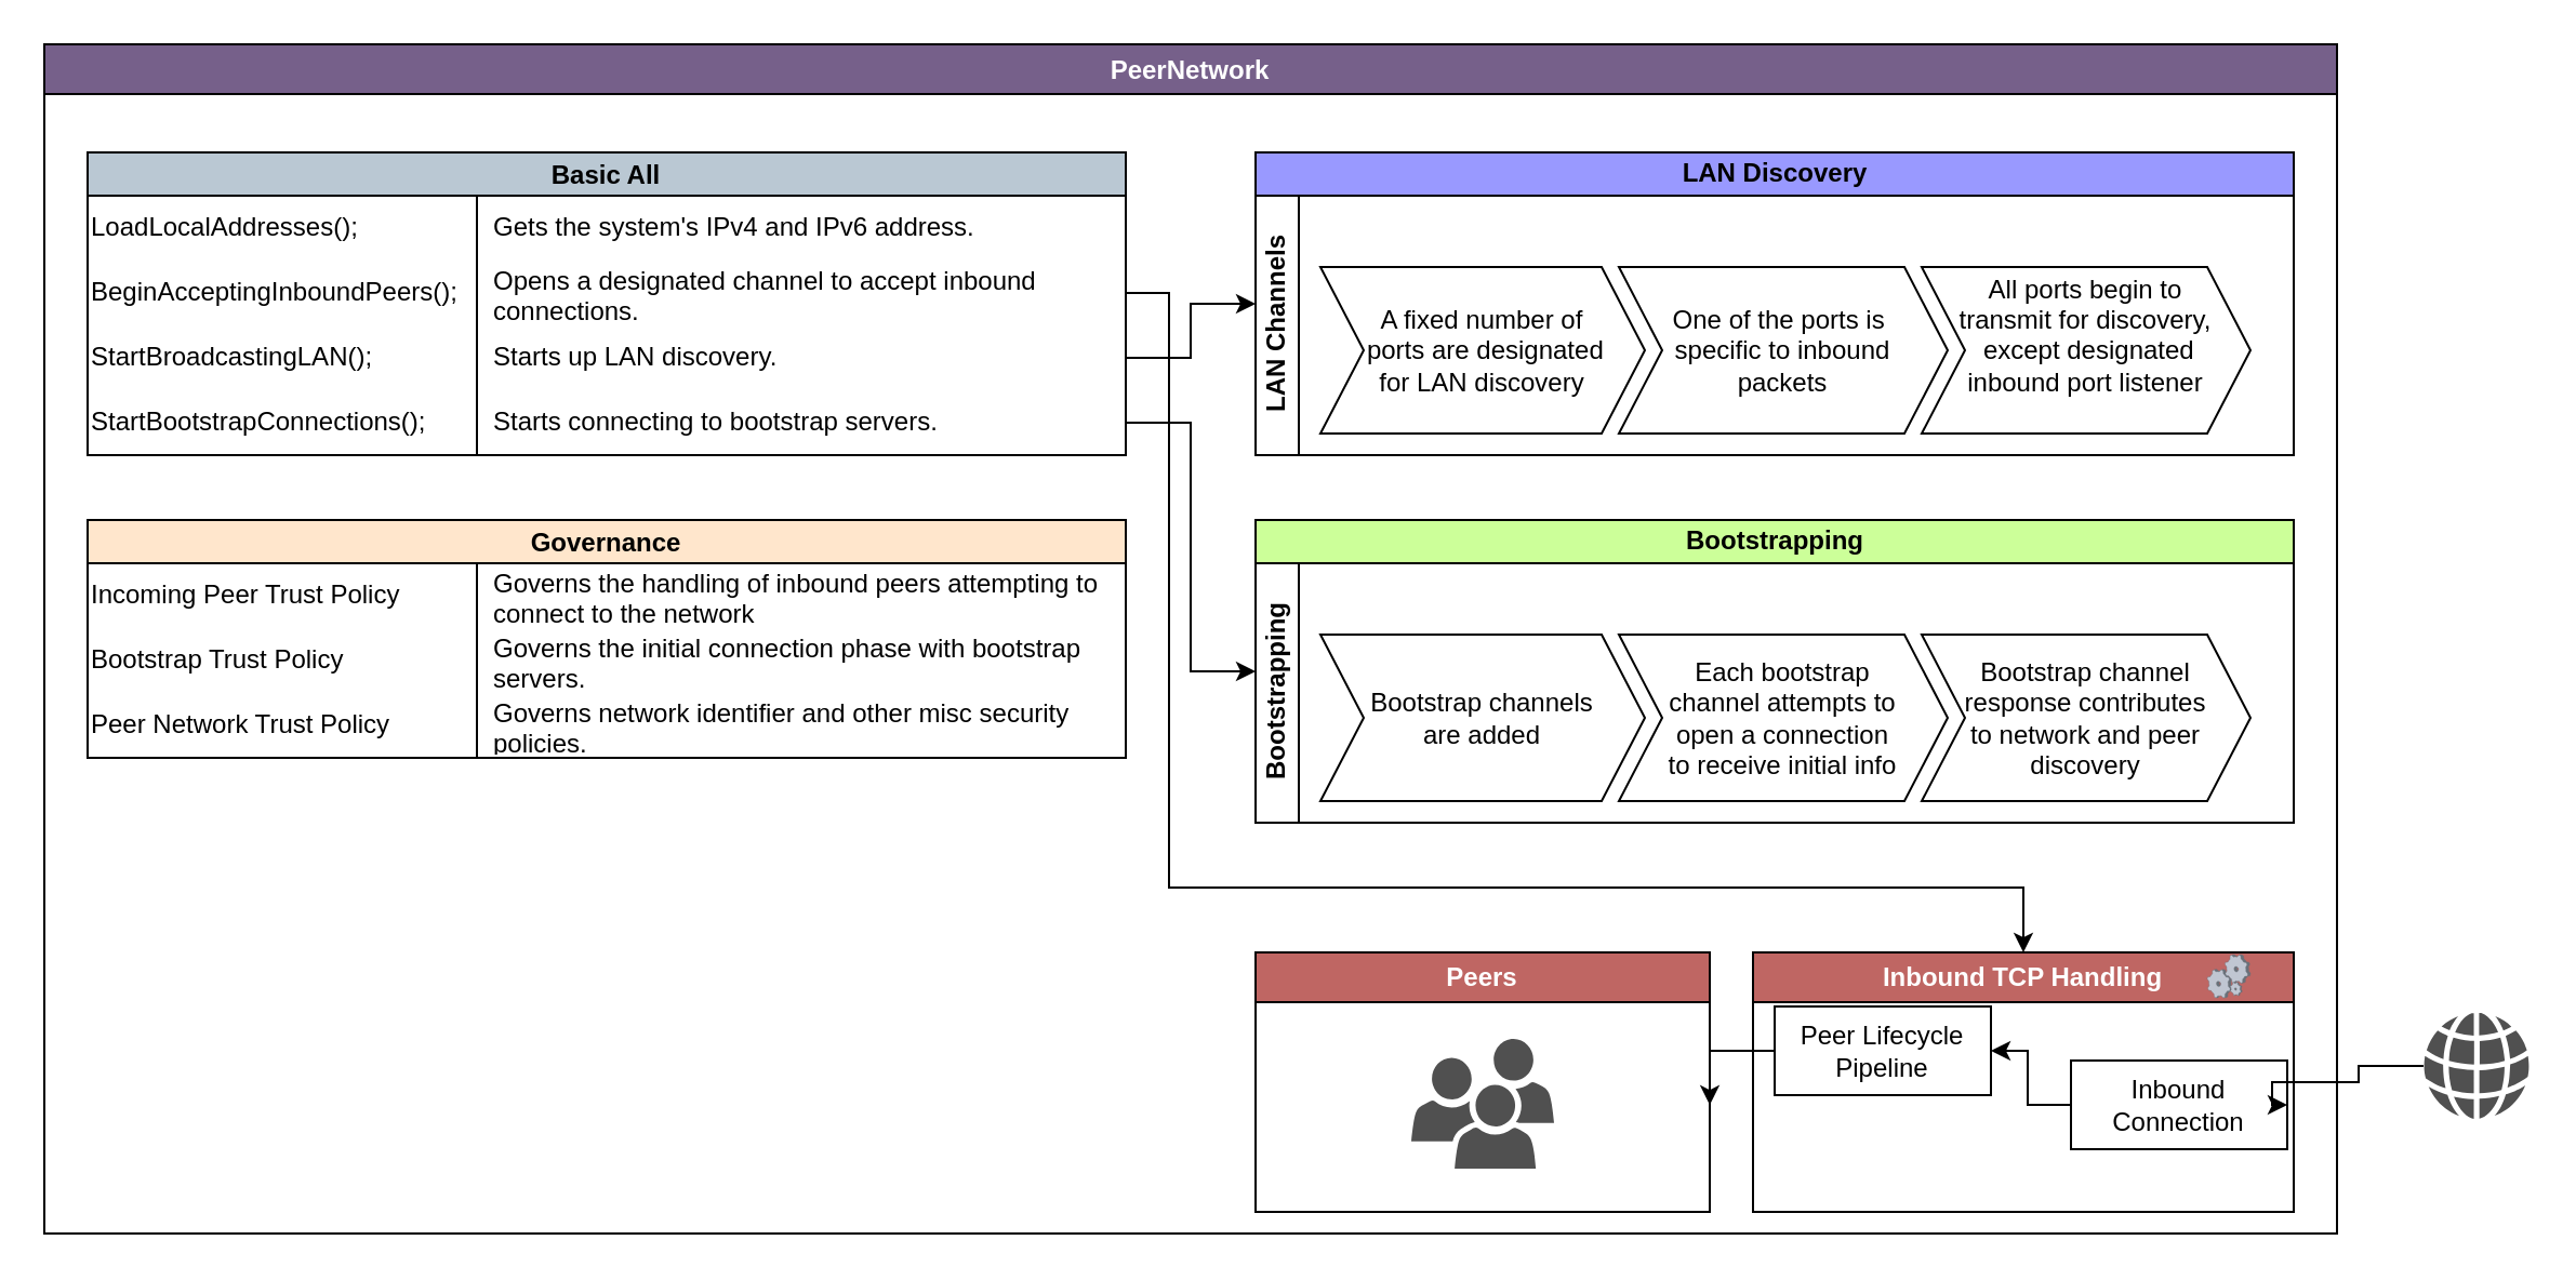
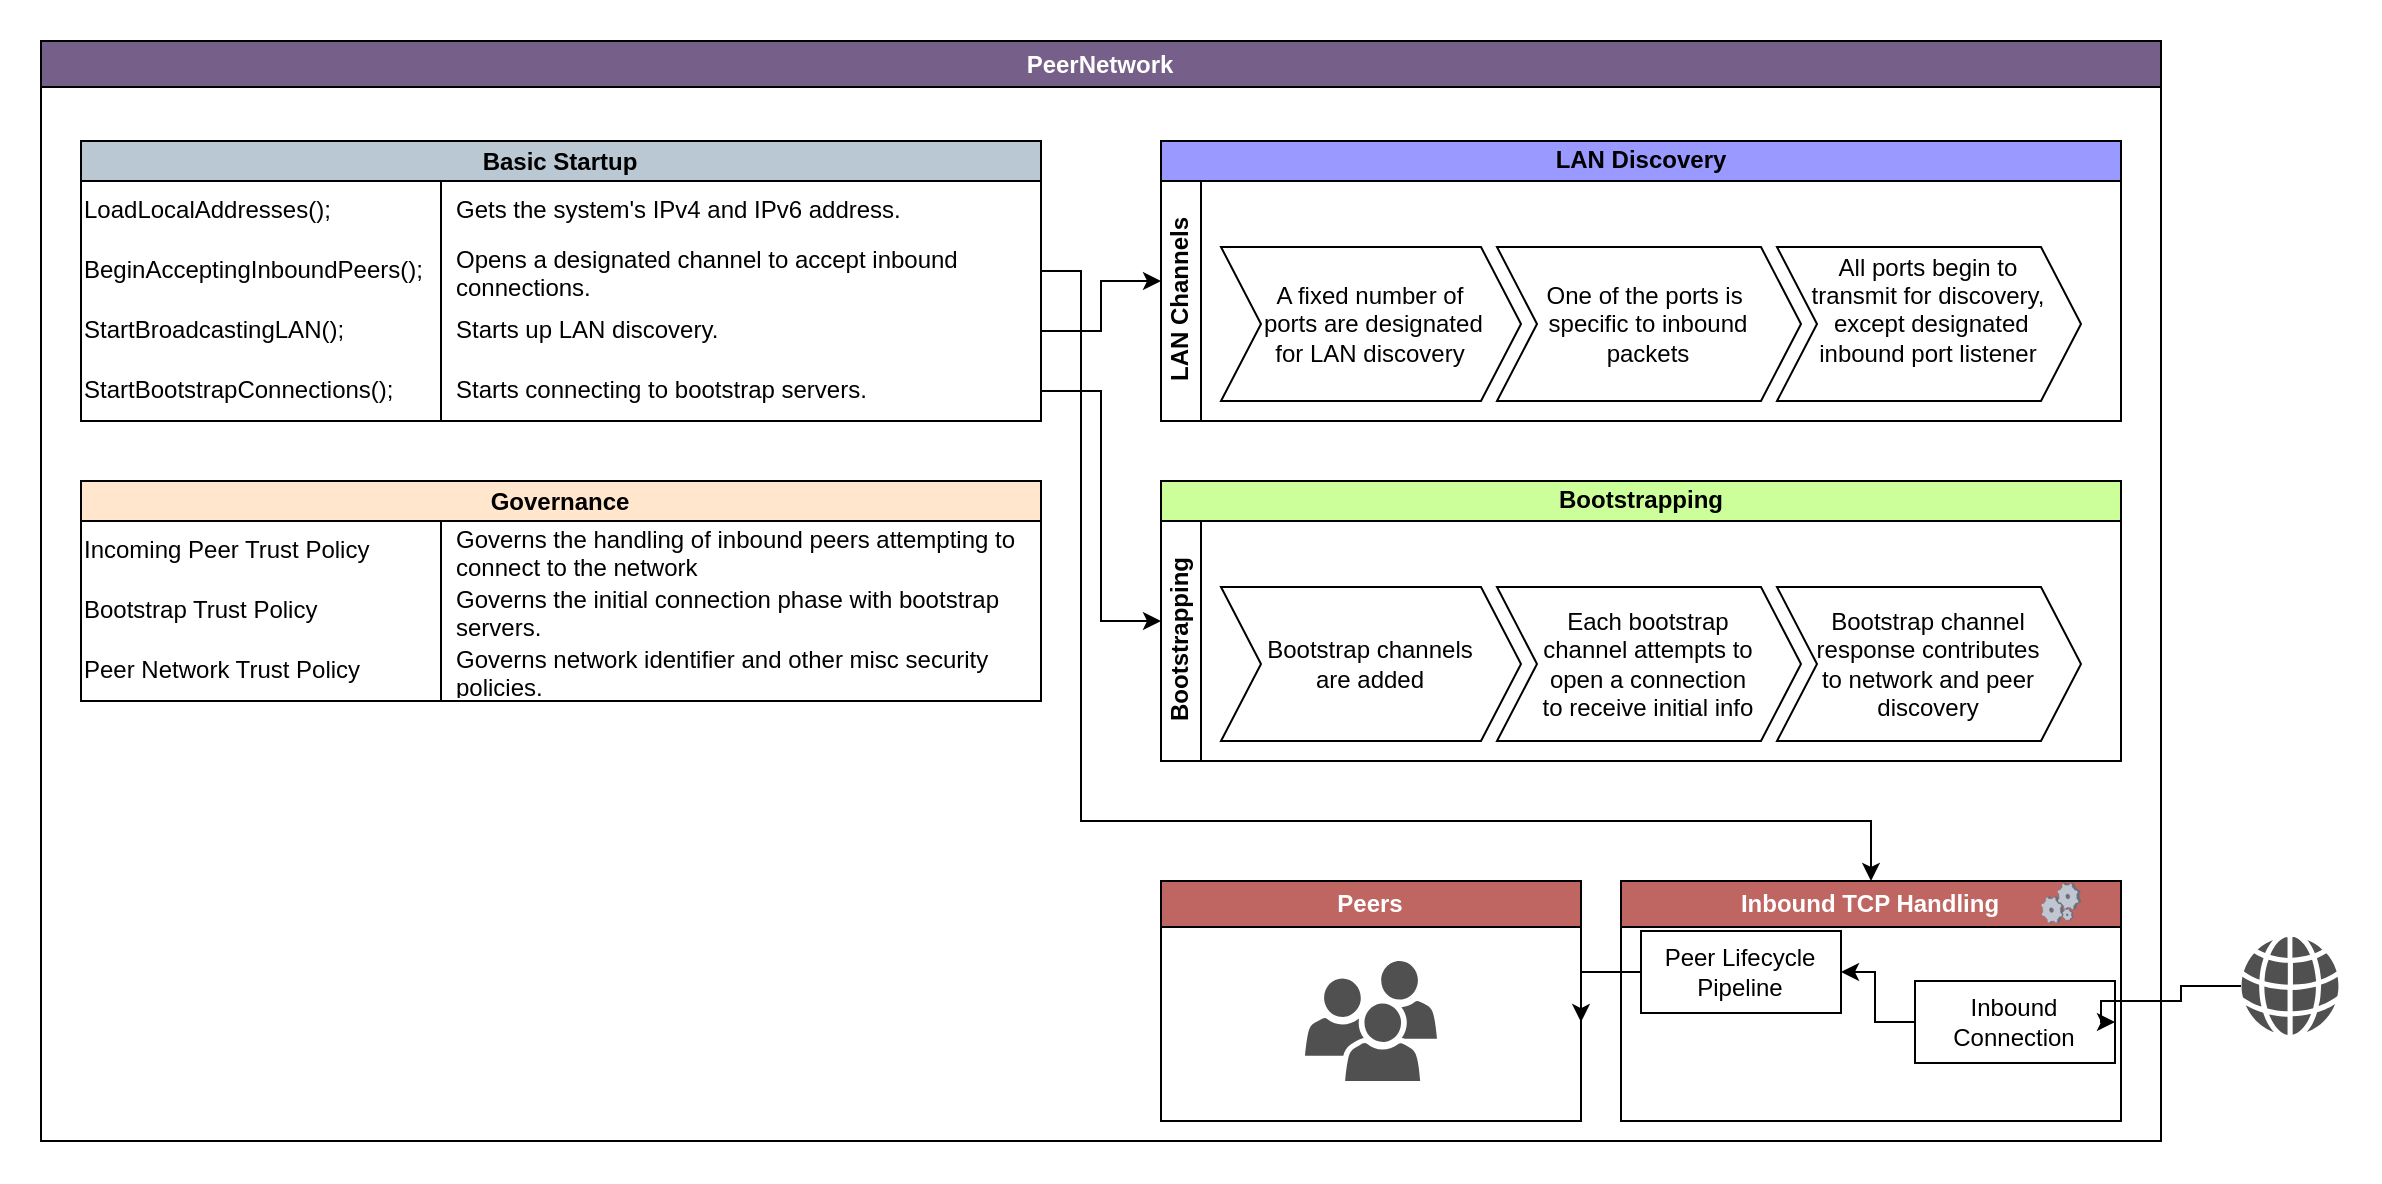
- <mxCell id="3" value="Basic All" style="shape=table;startSize=20;container=1;collapsible=0;childLayout=tableLayout;fixedRows=1;rowLines=0;fontStyle=1;strokeColor=#000000;fontSize=12;align=center;fillColor=#bac8d3;shadow=0;swimlaneFillColor=#FFFFFF;strokeWidth=1;swimlaneLine=1;" vertex="1" parent="2"><mxGeometry x="20" y="50" width="480" height="140" as="geometry" /></mxCell>
+ <mxCell id="3" value="Basic Startup" style="shape=table;startSize=20;container=1;collapsible=0;childLayout=tableLayout;fixedRows=1;rowLines=0;fontStyle=1;strokeColor=#000000;fontSize=12;align=center;fillColor=#bac8d3;shadow=0;swimlaneFillColor=#FFFFFF;strokeWidth=1;swimlaneLine=1;" vertex="1" parent="2"><mxGeometry x="20" y="50" width="480" height="140" as="geometry" /></mxCell>
